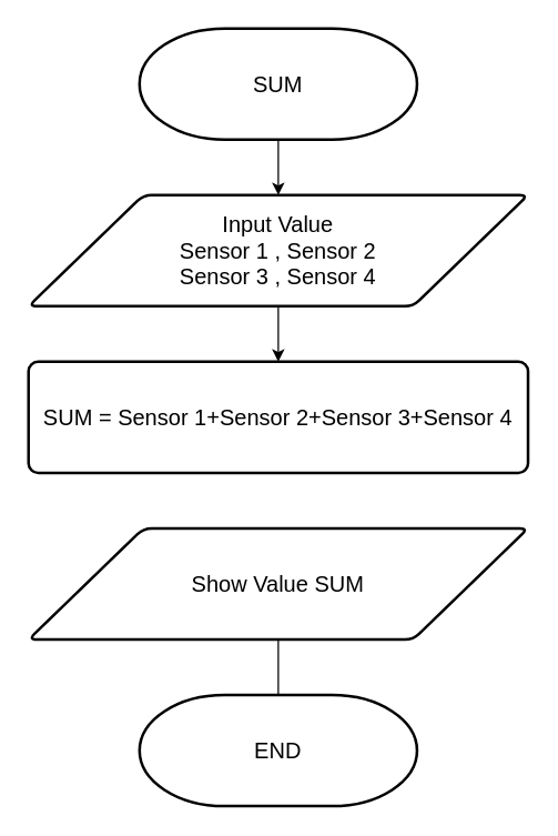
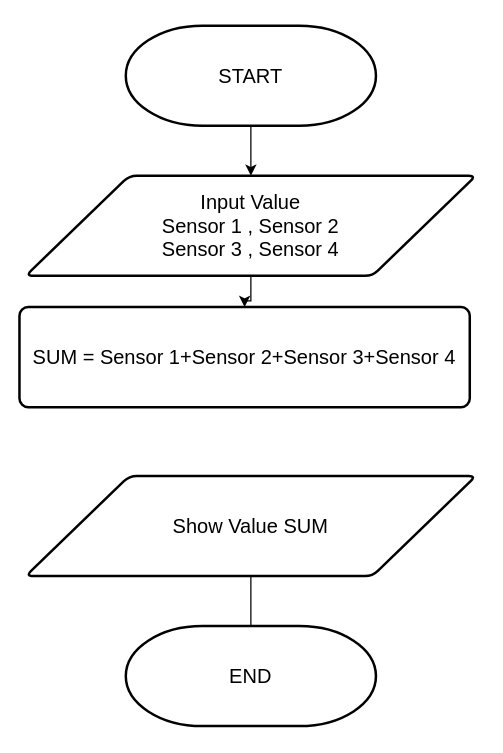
- <mxCell id="3" value="&lt;font style=&quot;font-size: 16px;&quot; face=&quot;Helvetica&quot;&gt;SUM&lt;/font&gt;" style="strokeWidth=2;html=1;shape=mxgraph.flowchart.terminator;whiteSpace=wrap;" vertex="1" parent="1"><mxGeometry x="100" y="20" width="200" height="80" as="geometry" /></mxCell>
+ <mxCell id="3" value="&lt;font style=&quot;font-size: 16px;&quot; face=&quot;Helvetica&quot;&gt;START&lt;/font&gt;" style="strokeWidth=2;html=1;shape=mxgraph.flowchart.terminator;whiteSpace=wrap;" vertex="1" parent="1"><mxGeometry x="100" y="20" width="200" height="80" as="geometry" /></mxCell>
- <mxCell id="6" value="&lt;font style=&quot;font-size: 16px;&quot;&gt;SUM =&amp;nbsp;Sensor 1+Sensor 2+Sensor 3+Sensor 4&lt;/font&gt;" style="rounded=1;whiteSpace=wrap;html=1;absoluteArcSize=1;arcSize=14;strokeWidth=2;" vertex="1" parent="1"><mxGeometry x="20" y="260" width="360" height="80" as="geometry" /></mxCell>
+ <mxCell id="6" value="&lt;font style=&quot;font-size: 16px;&quot;&gt;SUM =&amp;nbsp;Sensor 1+Sensor 2+Sensor 3+Sensor 4&lt;/font&gt;" style="rounded=1;whiteSpace=wrap;html=1;absoluteArcSize=1;arcSize=14;strokeWidth=2;" vertex="1" parent="1"><mxGeometry x="15" y="245" width="360" height="80" as="geometry" /></mxCell>
